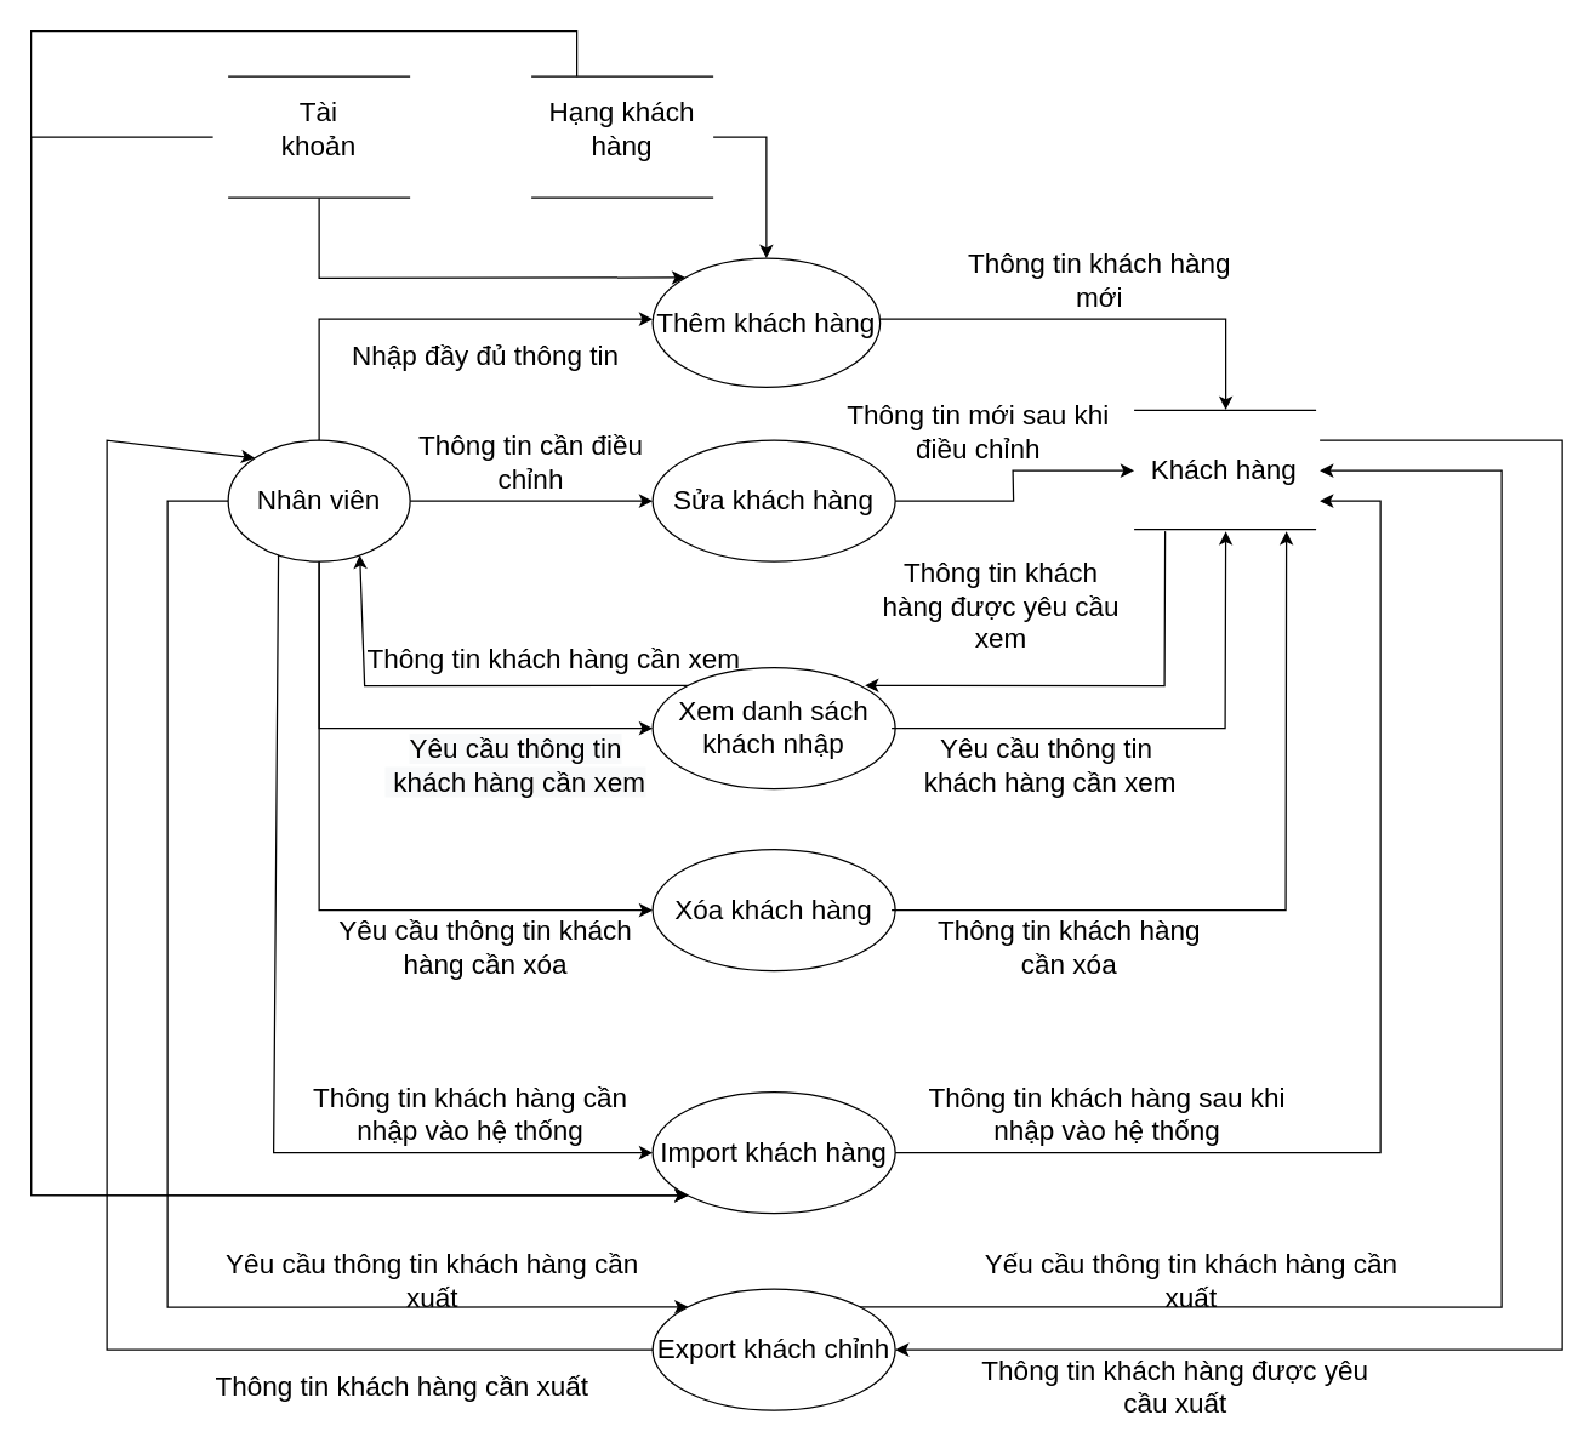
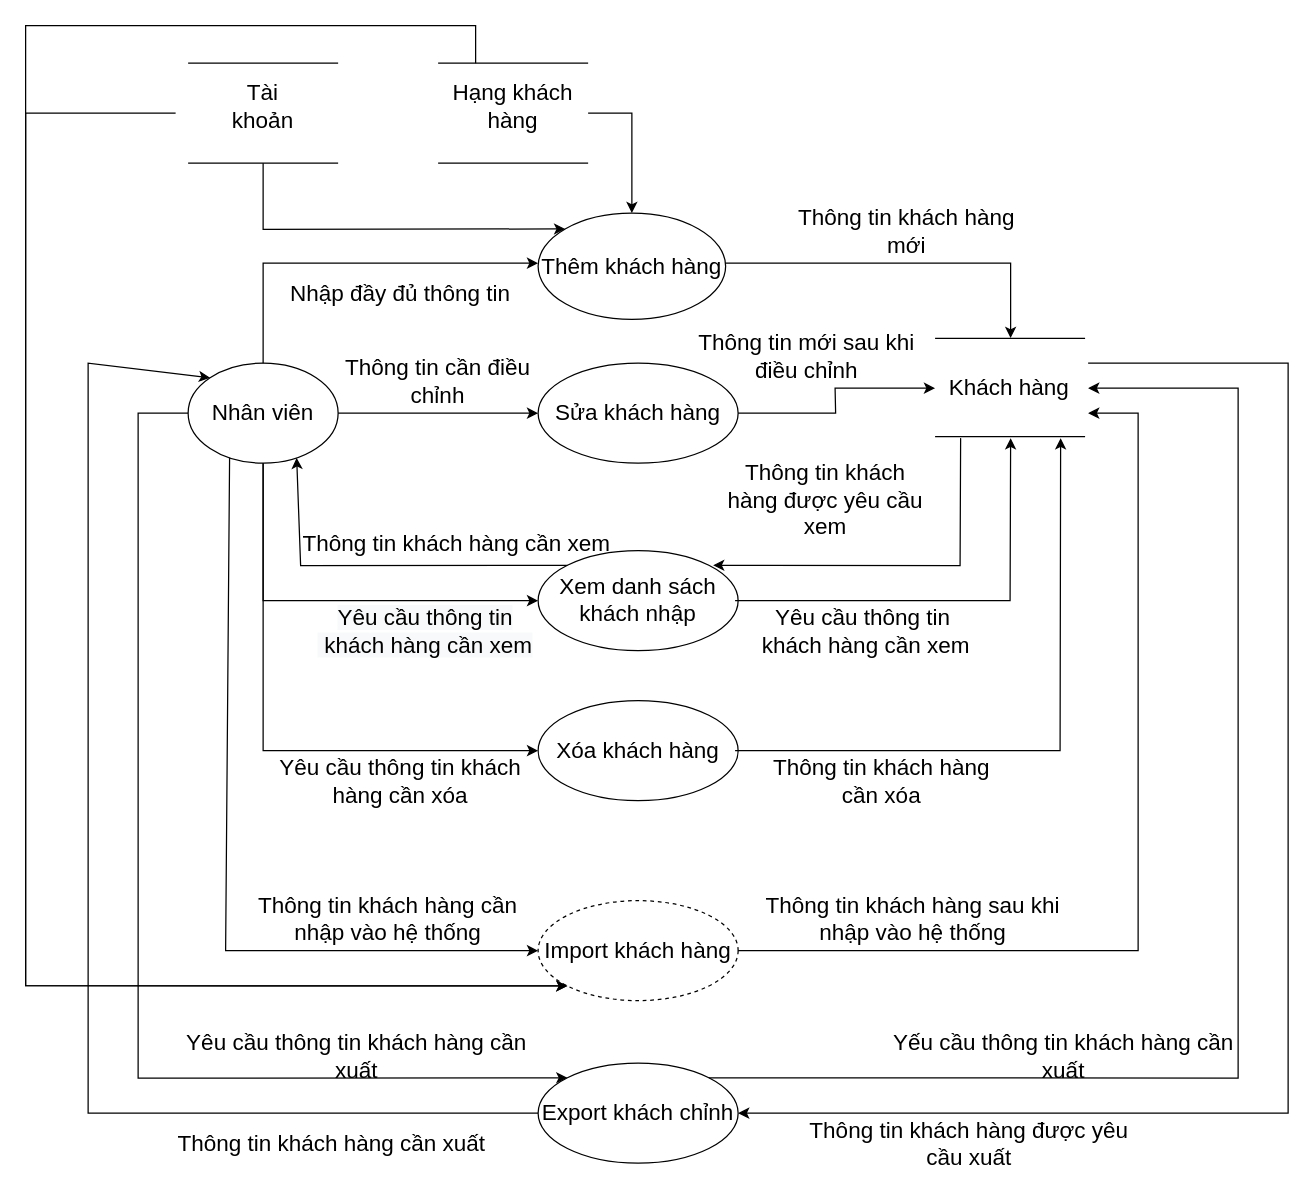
- <mxCell id="38" value="Import khách hàng" style="ellipse;whiteSpace=wrap;html=1;fontSize=18;" vertex="1" parent="1"><mxGeometry x="430" y="720" width="160" height="80" as="geometry" /></mxCell>
+ <mxCell id="38" value="Import khách hàng" style="ellipse;whiteSpace=wrap;html=1;fontSize=18;dashed=1;" vertex="1" parent="1"><mxGeometry x="430" y="720" width="160" height="80" as="geometry" /></mxCell>
- <mxCell id="48" value="Yếu cầu thông tin khách hàng cần xuất" style="text;html=1;strokeColor=none;fillColor=none;align=center;verticalAlign=middle;whiteSpace=wrap;rounded=0;fontSize=18;" vertex="1" parent="1"><mxGeometry x="630" y="830" width="311.22" height="30" as="geometry" /></mxCell>
+ <mxCell id="48" value="Yếu cầu thông tin khách hàng cần xuất" style="text;html=1;strokeColor=none;fillColor=none;align=center;verticalAlign=middle;whiteSpace=wrap;rounded=0;fontSize=18;" vertex="1" parent="1"><mxGeometry x="695" y="830" width="311.22" height="30" as="geometry" /></mxCell>
